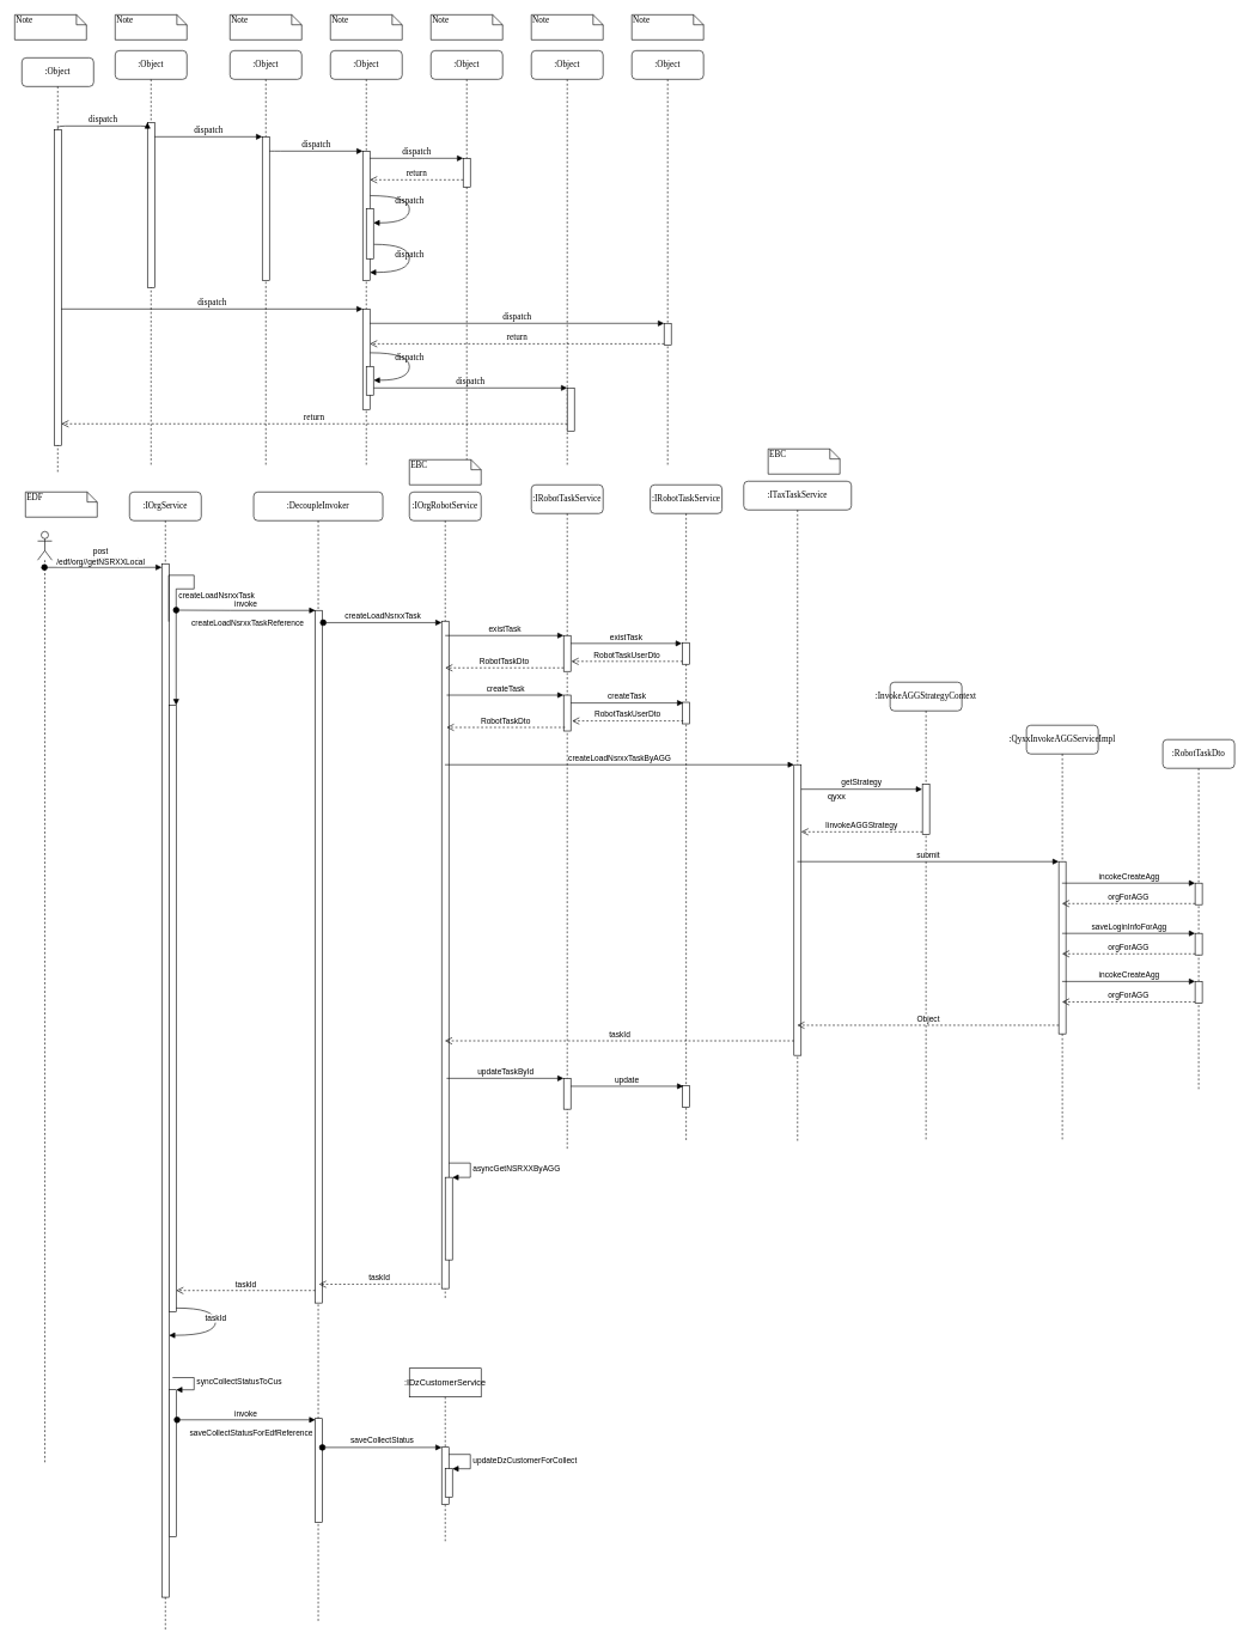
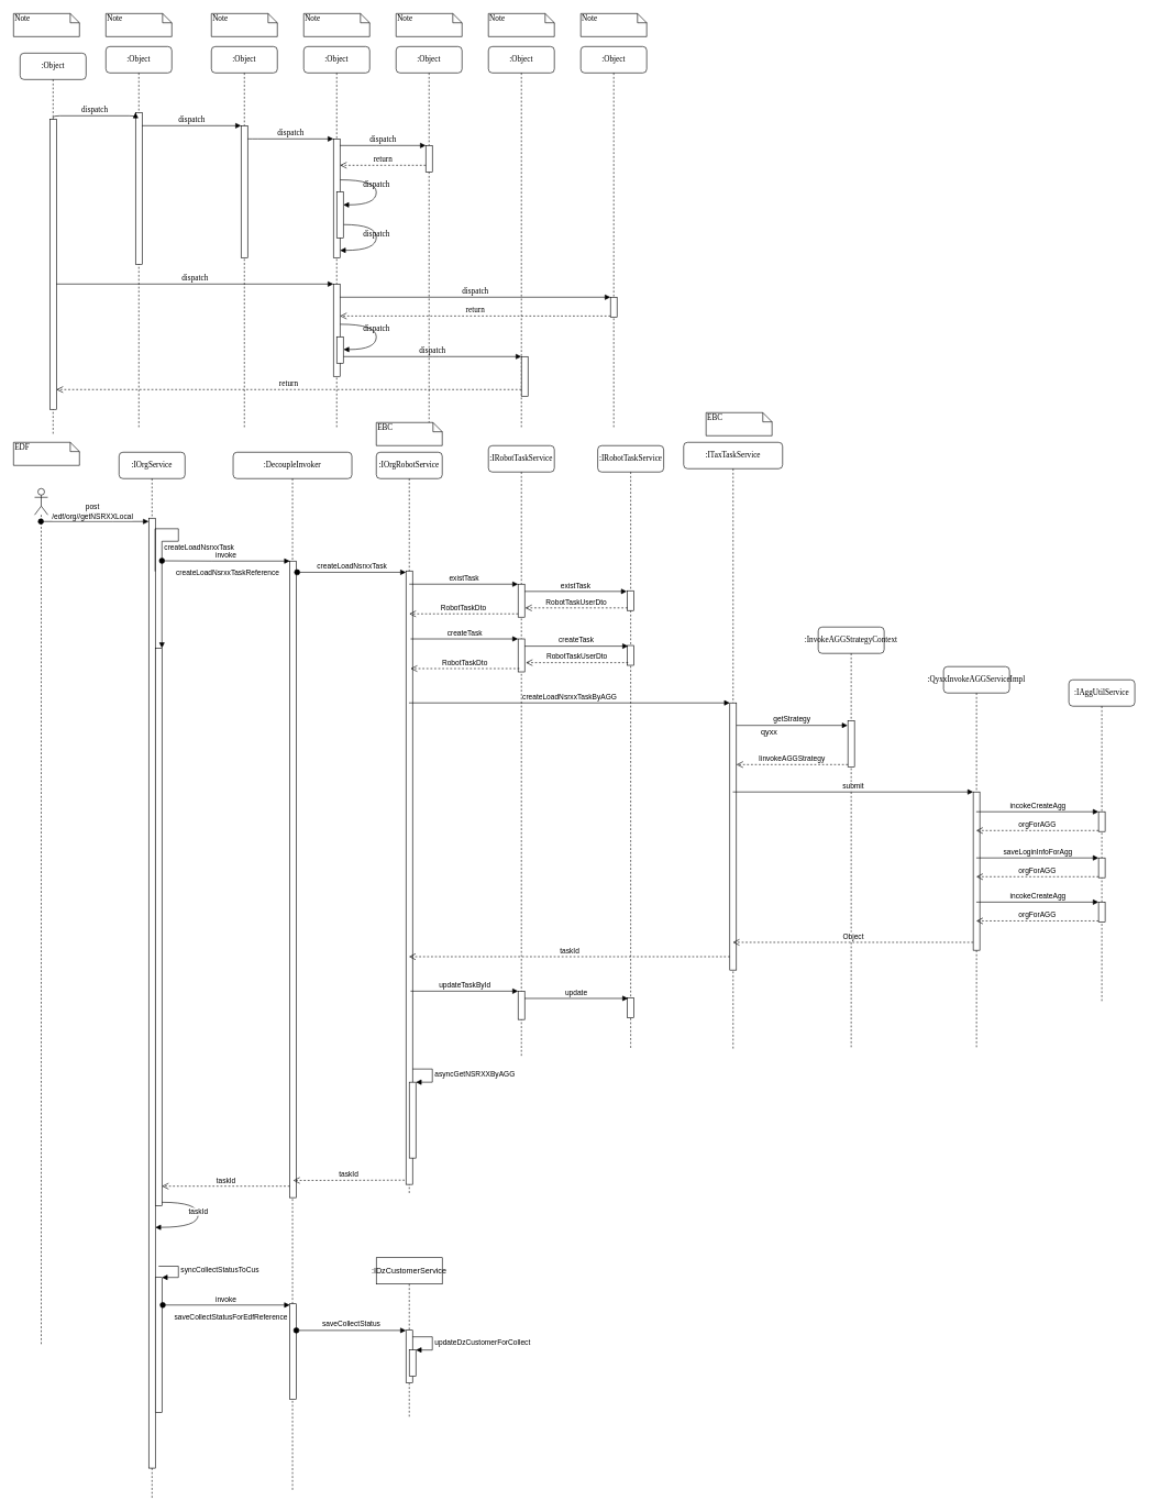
- <mxCell id="54" value="EDF" style="shape=note;whiteSpace=wrap;html=1;size=14;verticalAlign=top;align=left;spacingTop=-6;rounded=0;shadow=0;comic=0;labelBackgroundColor=none;strokeWidth=1;fontFamily=Verdana;fontSize=12" vertex="1" parent="1"><mxGeometry x="35" y="685" width="100" height="35" as="geometry" /></mxCell>
+ <mxCell id="54" value="EDF" style="shape=note;whiteSpace=wrap;html=1;size=14;verticalAlign=top;align=left;spacingTop=-6;rounded=0;shadow=0;comic=0;labelBackgroundColor=none;strokeWidth=1;fontFamily=Verdana;fontSize=12" vertex="1" parent="1"><mxGeometry x="20" y="670" width="100" height="35" as="geometry" /></mxCell>
- <mxCell id="93" value=":RobotTaskDto" style="shape=umlLifeline;perimeter=lifelinePerimeter;whiteSpace=wrap;html=1;container=1;collapsible=0;recursiveResize=0;outlineConnect=0;rounded=1;shadow=0;comic=0;labelBackgroundColor=none;strokeWidth=1;fontFamily=Verdana;fontSize=12;align=center;" vertex="1" parent="1"><mxGeometry x="1620" y="1030" width="100" height="490" as="geometry" /></mxCell>
+ <mxCell id="93" value=":IAggUtilService" style="shape=umlLifeline;perimeter=lifelinePerimeter;whiteSpace=wrap;html=1;container=1;collapsible=0;recursiveResize=0;outlineConnect=0;rounded=1;shadow=0;comic=0;labelBackgroundColor=none;strokeWidth=1;fontFamily=Verdana;fontSize=12;align=center;" vertex="1" parent="1"><mxGeometry x="1620" y="1030" width="100" height="490" as="geometry" /></mxCell>
